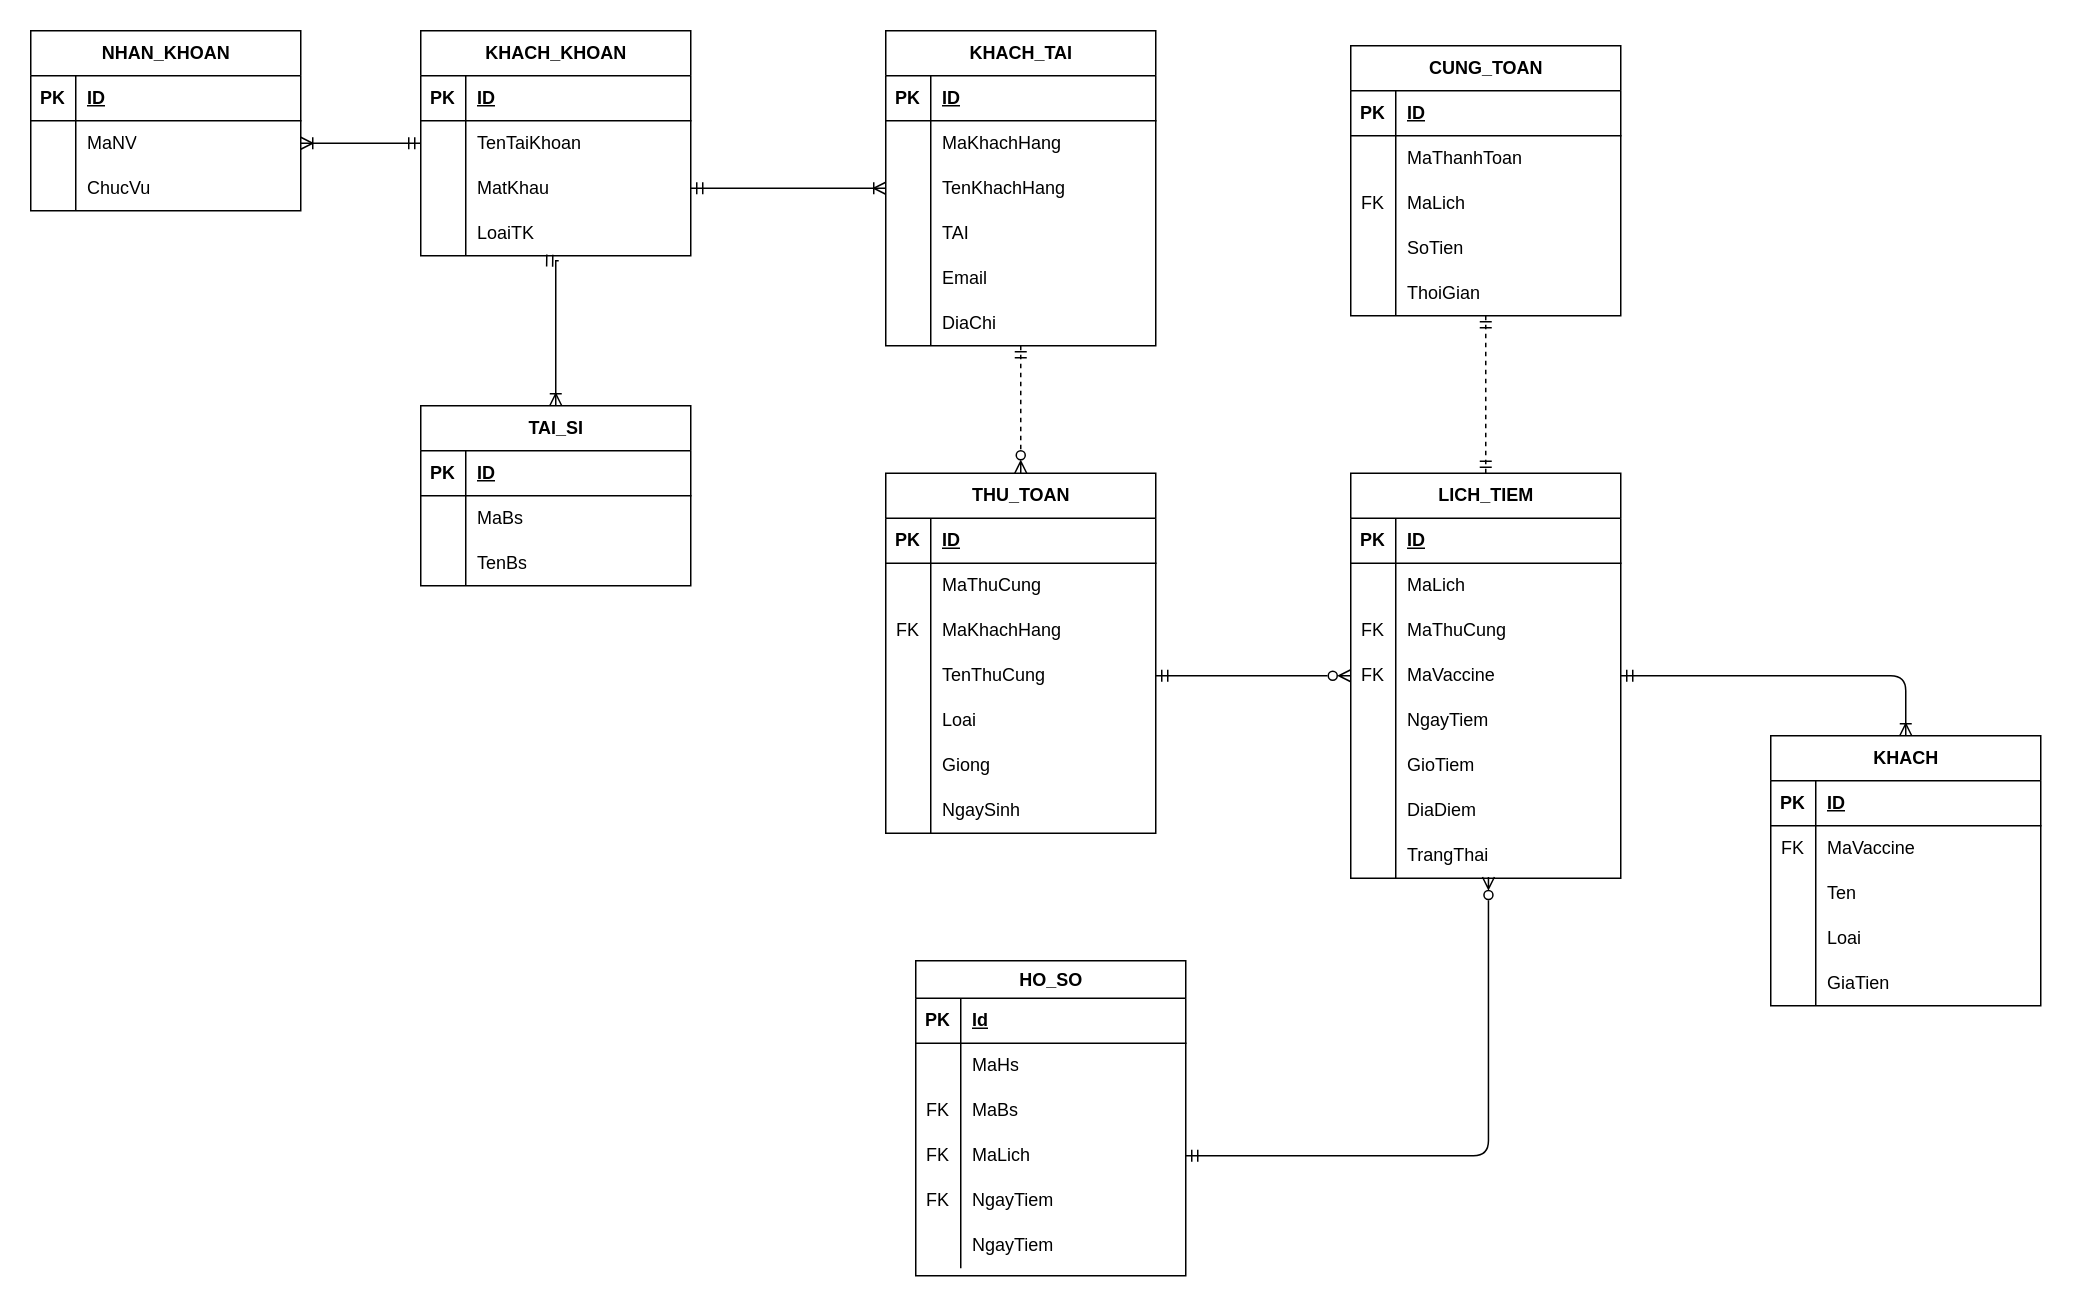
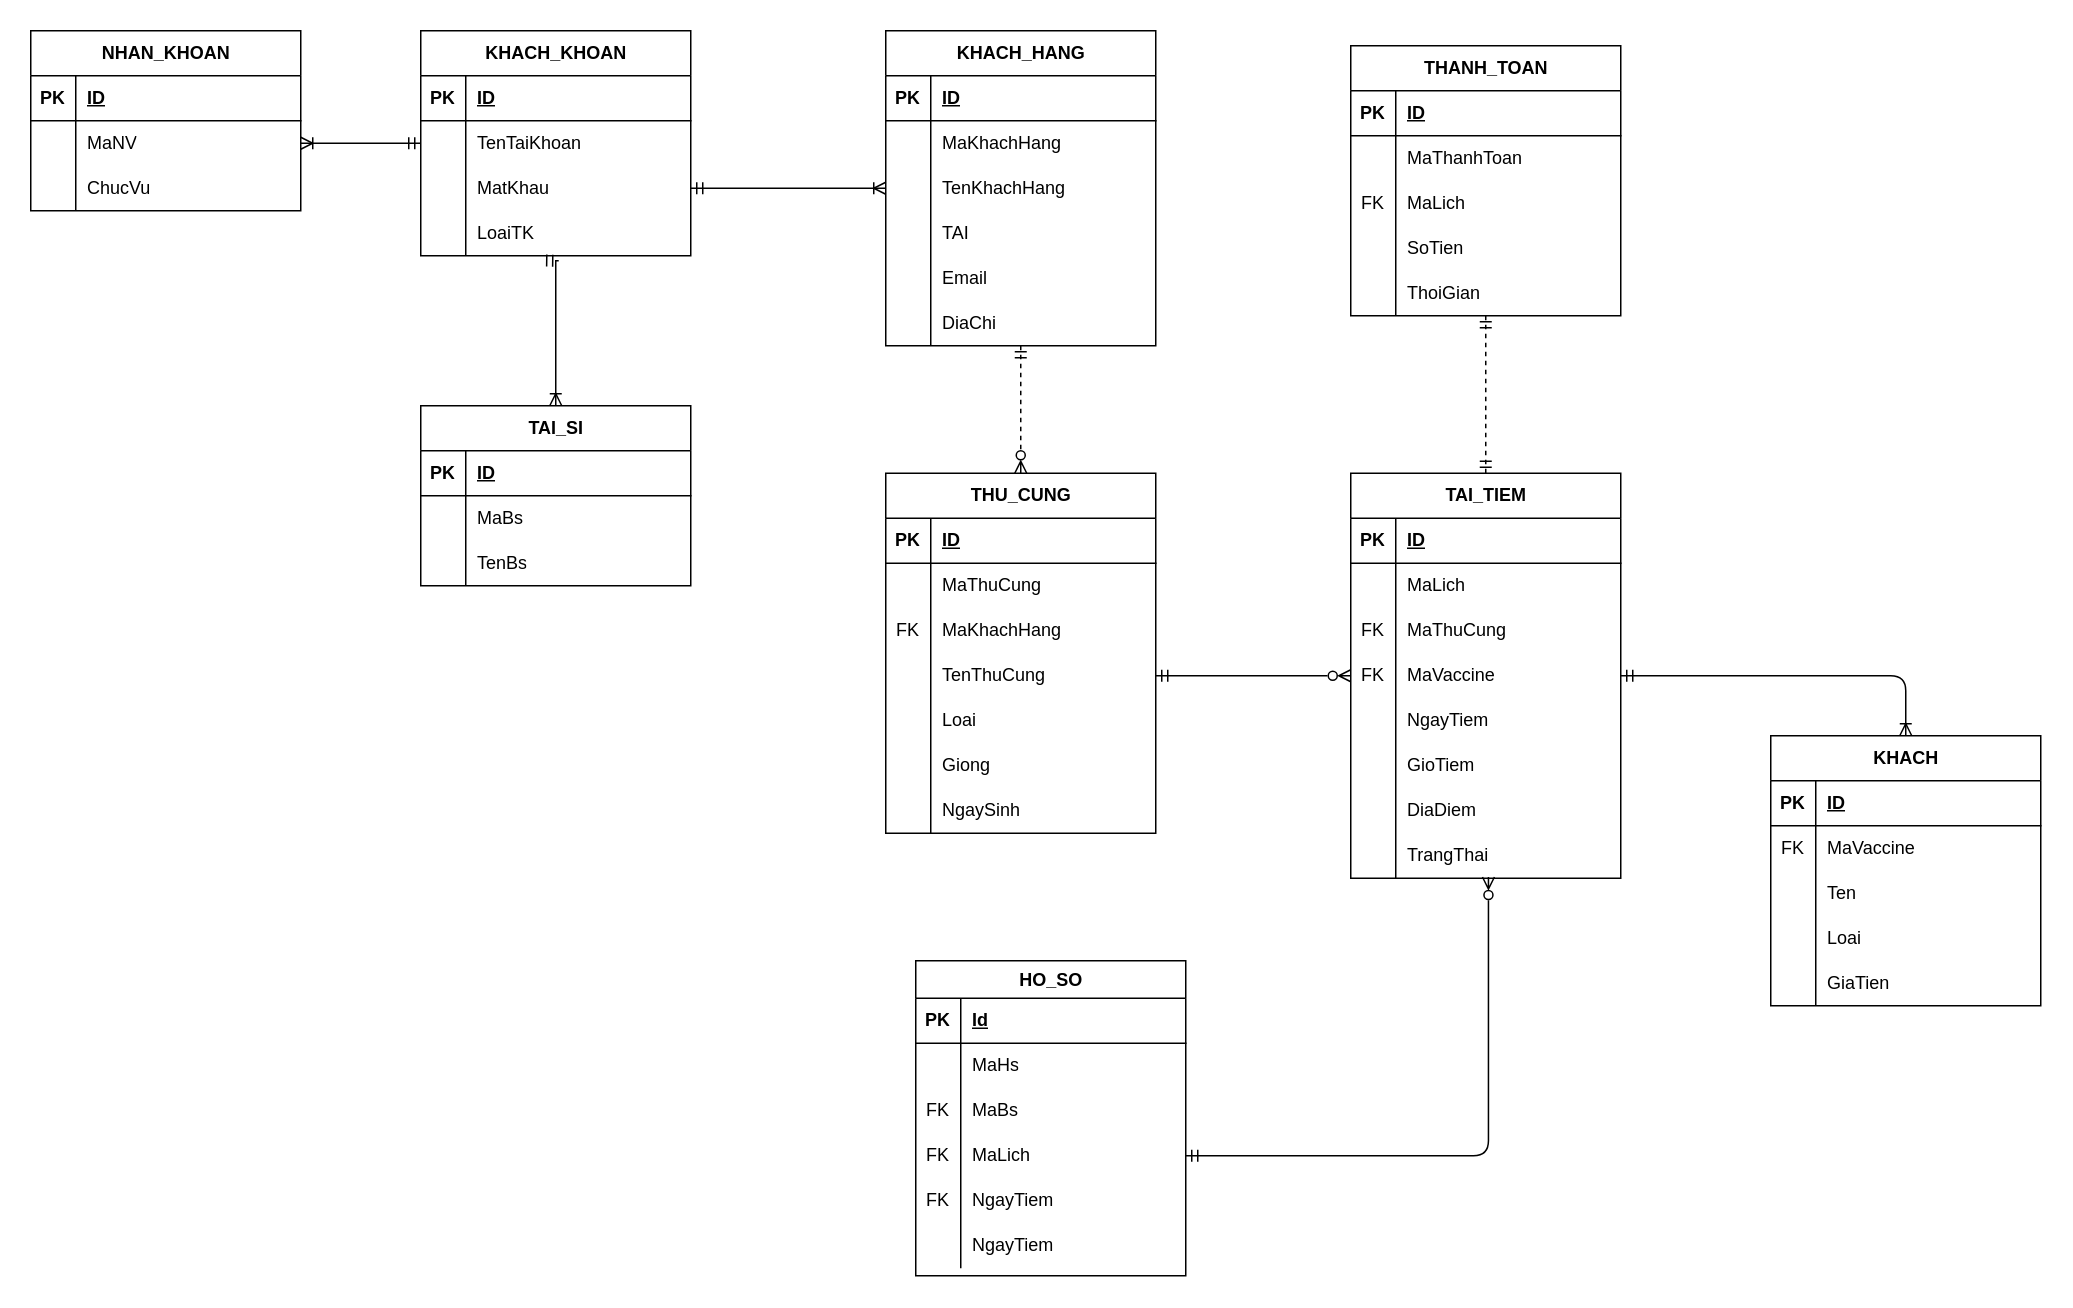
- <mxCell id="3" value="KHACH_TAI" style="shape=table;startSize=30;container=1;collapsible=1;childLayout=tableLayout;fixedRows=1;rowLines=0;fontStyle=1;align=center;resizeLast=1;html=1;" parent="1" vertex="1"><mxGeometry x="590" y="20" width="180" height="210" as="geometry" /></mxCell>
+ <mxCell id="3" value="KHACH_HANG" style="shape=table;startSize=30;container=1;collapsible=1;childLayout=tableLayout;fixedRows=1;rowLines=0;fontStyle=1;align=center;resizeLast=1;html=1;" parent="1" vertex="1"><mxGeometry x="590" y="20" width="180" height="210" as="geometry" /></mxCell>
- <mxCell id="86" value="CUNG_TOAN" style="shape=table;startSize=30;container=1;collapsible=1;childLayout=tableLayout;fixedRows=1;rowLines=0;fontStyle=1;align=center;resizeLast=1;html=1;" parent="1" vertex="1"><mxGeometry x="900" y="30" width="180" height="180" as="geometry" /></mxCell>
+ <mxCell id="86" value="THANH_TOAN" style="shape=table;startSize=30;container=1;collapsible=1;childLayout=tableLayout;fixedRows=1;rowLines=0;fontStyle=1;align=center;resizeLast=1;html=1;" parent="1" vertex="1"><mxGeometry x="900" y="30" width="180" height="180" as="geometry" /></mxCell>
- <mxCell id="22" value="THU_TOAN" style="shape=table;startSize=30;container=1;collapsible=1;childLayout=tableLayout;fixedRows=1;rowLines=0;fontStyle=1;align=center;resizeLast=1;html=1;" parent="1" vertex="1"><mxGeometry x="590" y="315" width="180" height="240" as="geometry" /></mxCell>
+ <mxCell id="22" value="THU_CUNG" style="shape=table;startSize=30;container=1;collapsible=1;childLayout=tableLayout;fixedRows=1;rowLines=0;fontStyle=1;align=center;resizeLast=1;html=1;" parent="1" vertex="1"><mxGeometry x="590" y="315" width="180" height="240" as="geometry" /></mxCell>
- <mxCell id="44" value="LICH_TIEM" style="shape=table;startSize=30;container=1;collapsible=1;childLayout=tableLayout;fixedRows=1;rowLines=0;fontStyle=1;align=center;resizeLast=1;html=1;" parent="1" vertex="1"><mxGeometry x="900" y="315" width="180" height="270" as="geometry" /></mxCell>
+ <mxCell id="44" value="TAI_TIEM" style="shape=table;startSize=30;container=1;collapsible=1;childLayout=tableLayout;fixedRows=1;rowLines=0;fontStyle=1;align=center;resizeLast=1;html=1;" parent="1" vertex="1"><mxGeometry x="900" y="315" width="180" height="270" as="geometry" /></mxCell>
